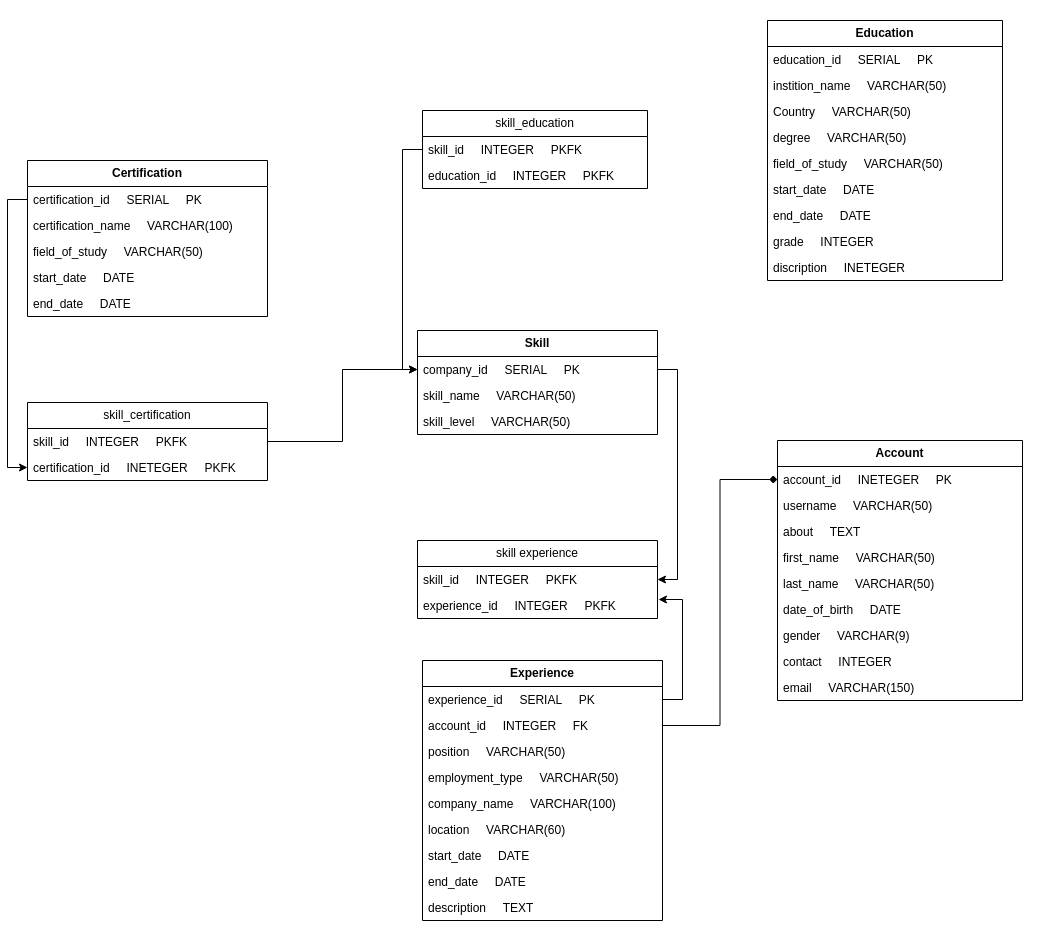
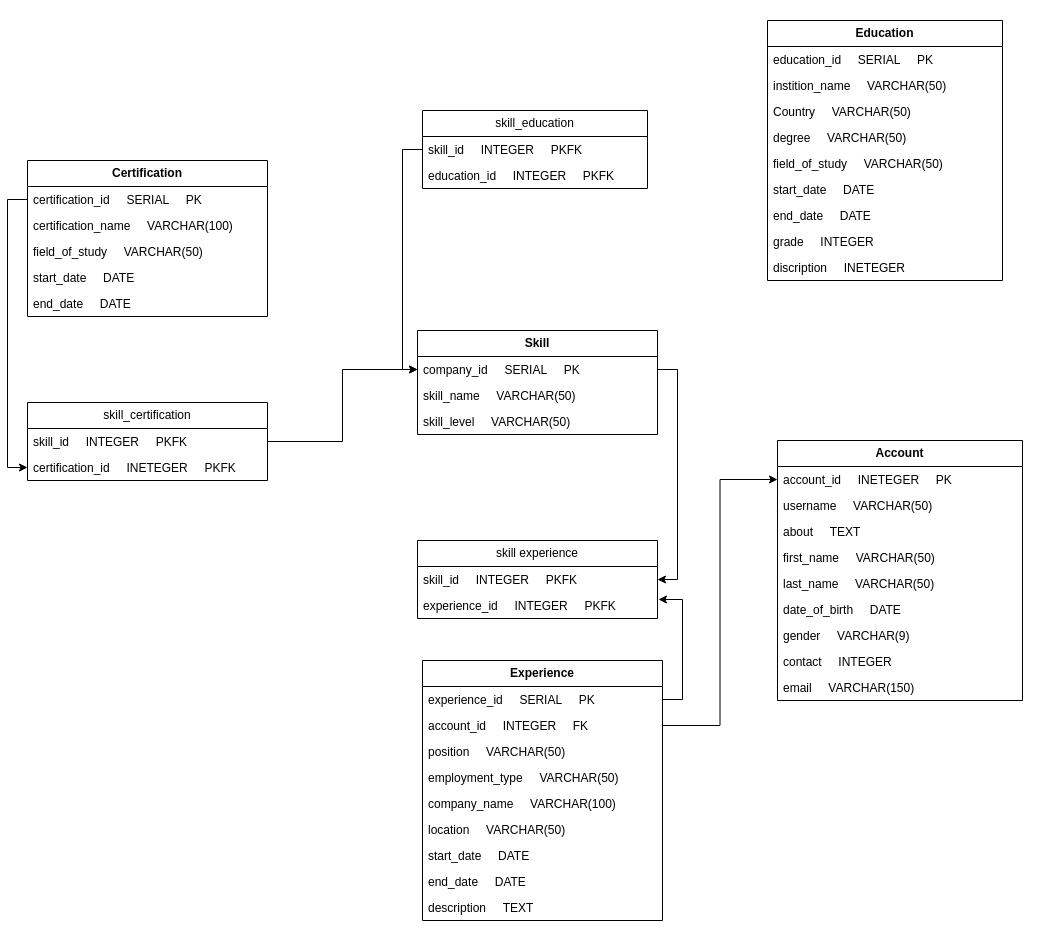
- <mxCell id="47" style="edgeStyle=orthogonalEdgeStyle;rounded=0;orthogonalLoop=1;jettySize=auto;html=1;exitX=1;exitY=0.5;exitDx=0;exitDy=0;entryX=0;entryY=0.5;entryDx=0;entryDy=0;endArrow=diamond;" edge="1" parent="1" source="30" target="19"><mxGeometry relative="1" as="geometry" /></mxCell>
+ <mxCell id="47" style="edgeStyle=orthogonalEdgeStyle;rounded=0;orthogonalLoop=1;jettySize=auto;html=1;exitX=1;exitY=0.5;exitDx=0;exitDy=0;entryX=0;entryY=0.5;entryDx=0;entryDy=0;" edge="1" parent="1" source="30" target="19"><mxGeometry relative="1" as="geometry" /></mxCell>
- <mxCell id="34" value="location&amp;nbsp; &amp;nbsp; &amp;nbsp;VARCHAR(60)" style="text;strokeColor=none;fillColor=none;align=left;verticalAlign=top;spacingLeft=4;spacingRight=4;overflow=hidden;rotatable=0;points=[[0,0.5],[1,0.5]];portConstraint=eastwest;whiteSpace=wrap;html=1;" parent="28" vertex="1"><mxGeometry y="156" width="240" height="26" as="geometry" /></mxCell>
+ <mxCell id="34" value="location&amp;nbsp; &amp;nbsp; &amp;nbsp;VARCHAR(50)" style="text;strokeColor=none;fillColor=none;align=left;verticalAlign=top;spacingLeft=4;spacingRight=4;overflow=hidden;rotatable=0;points=[[0,0.5],[1,0.5]];portConstraint=eastwest;whiteSpace=wrap;html=1;" parent="28" vertex="1"><mxGeometry y="156" width="240" height="26" as="geometry" /></mxCell>
